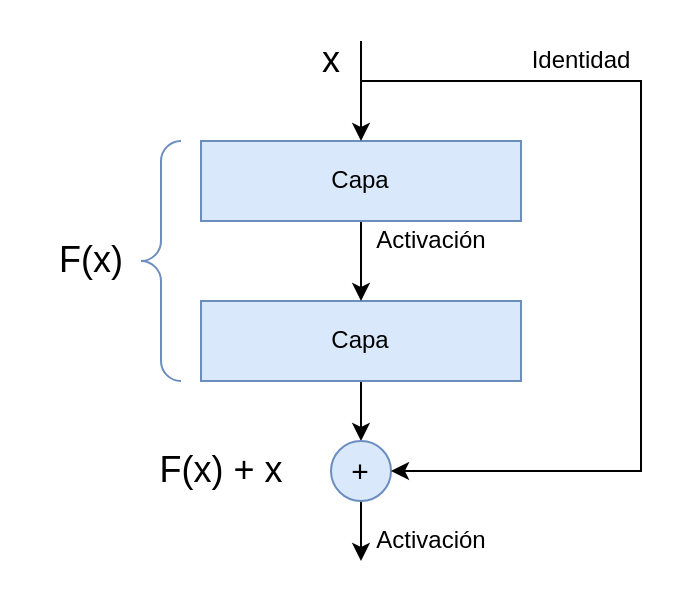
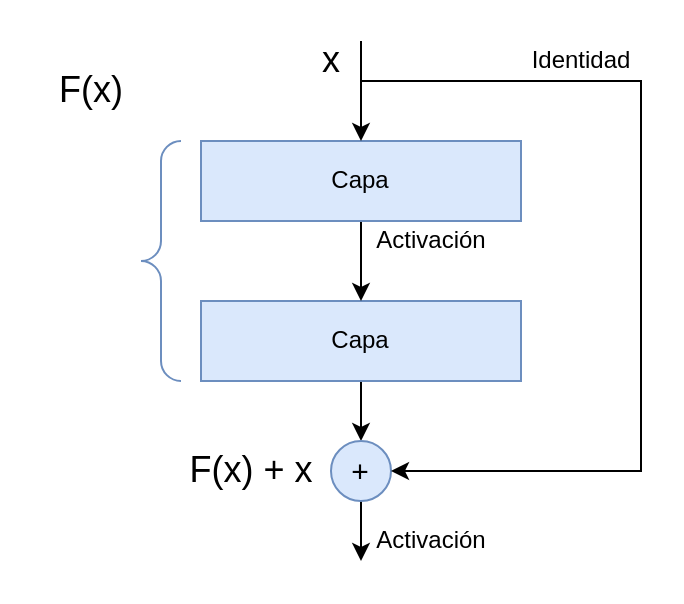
- <mxCell id="17" value="&lt;font style=&quot;font-size: 18px&quot;&gt;F(x)&lt;/font&gt;" style="text;html=1;align=center;verticalAlign=middle;resizable=0;points=[];autosize=1;" vertex="1" parent="1"><mxGeometry x="20" y="120" width="50" height="20" as="geometry" /></mxCell>
+ <mxCell id="17" value="&lt;font style=&quot;font-size: 18px&quot;&gt;F(x)&lt;/font&gt;" style="text;html=1;align=center;verticalAlign=middle;resizable=0;points=[];autosize=1;" vertex="1" parent="1"><mxGeometry x="20" y="35" width="50" height="20" as="geometry" /></mxCell>
- <mxCell id="15" value="&lt;font style=&quot;font-size: 18px&quot;&gt;F(x) + x&lt;/font&gt;" style="text;html=1;align=center;verticalAlign=middle;resizable=0;points=[];autosize=1;" vertex="1" parent="1"><mxGeometry x="70" y="225" width="80" height="20" as="geometry" /></mxCell>
+ <mxCell id="15" value="&lt;font style=&quot;font-size: 18px&quot;&gt;F(x) + x&lt;/font&gt;" style="text;html=1;align=center;verticalAlign=middle;resizable=0;points=[];autosize=1;" vertex="1" parent="1"><mxGeometry x="85" y="225" width="80" height="20" as="geometry" /></mxCell>
